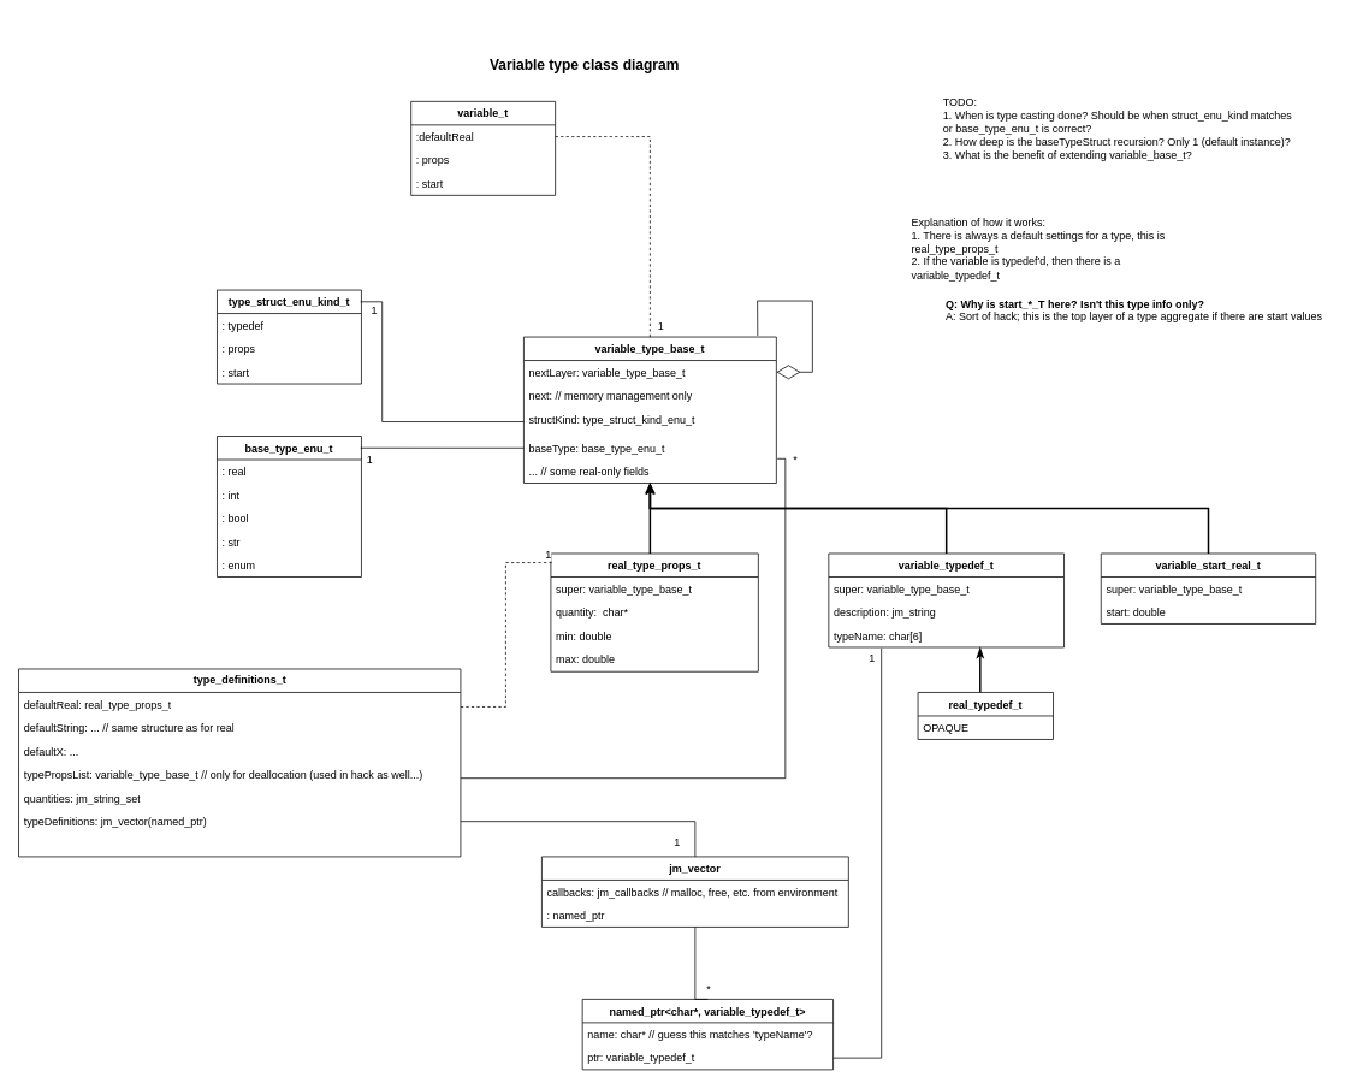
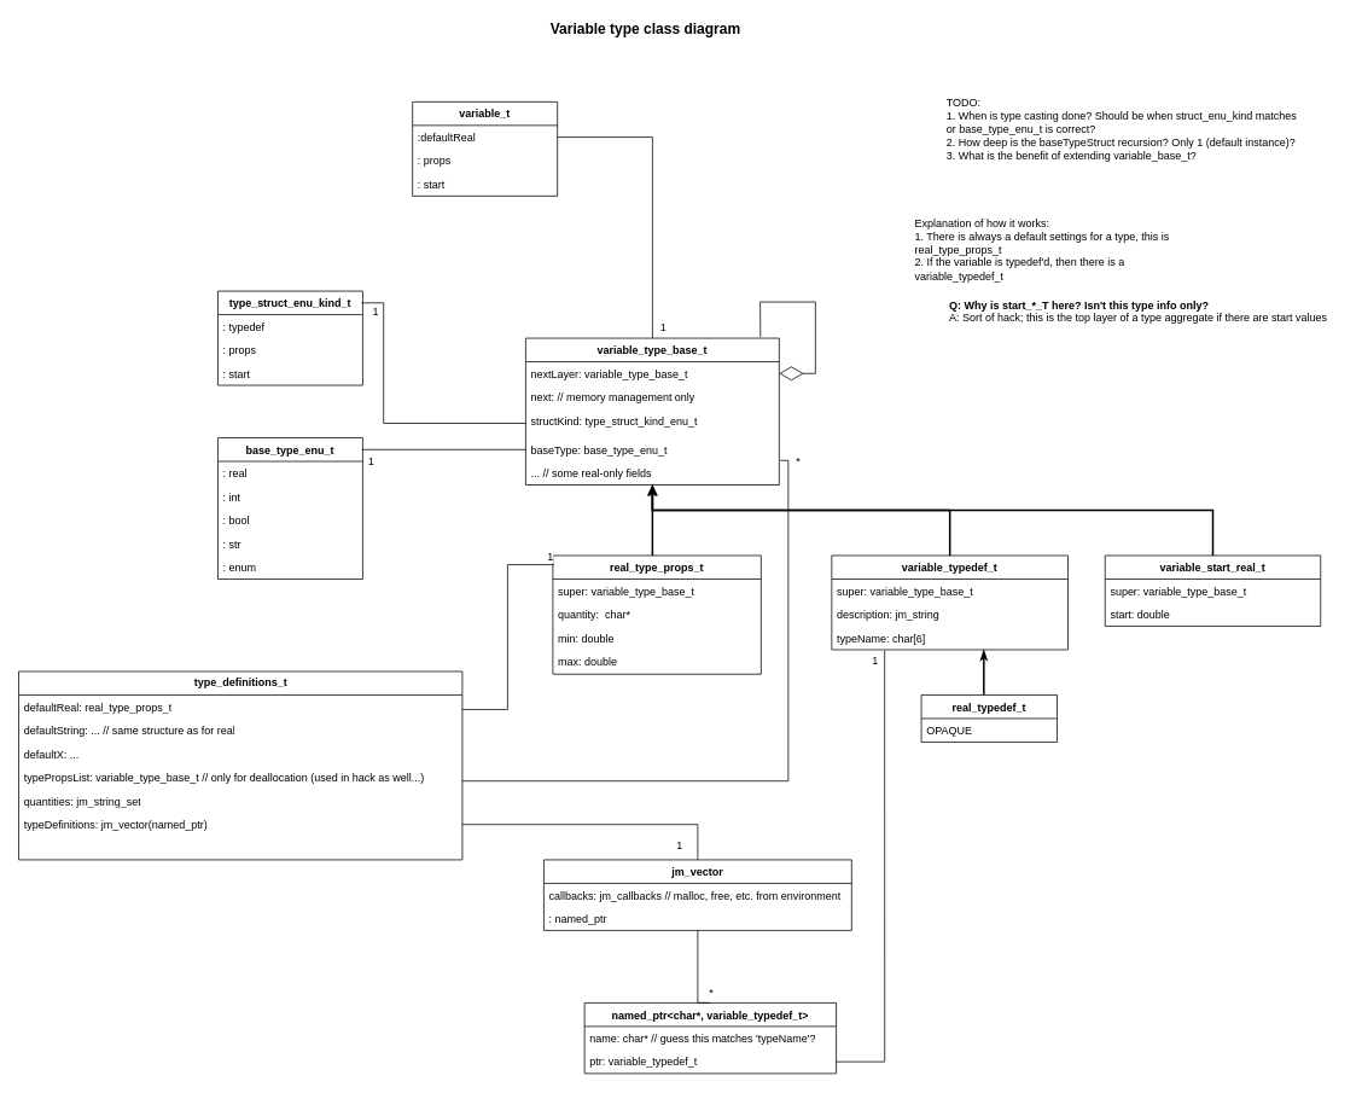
- <mxCell id="73" value="Variable type class diagram" style="text;html=1;align=center;verticalAlign=middle;resizable=0;points=[];autosize=1;fontStyle=1;fontSize=16;" parent="1" vertex="1"><mxGeometry x="537" y="60" width="220" height="23" as="geometry" /></mxCell>
+ <mxCell id="73" value="Variable type class diagram" style="text;html=1;align=center;verticalAlign=middle;resizable=0;points=[];autosize=1;fontStyle=1;fontSize=16;" parent="1" vertex="1"><mxGeometry x="602" y="20" width="220" height="23" as="geometry" /></mxCell>
- <mxCell id="70" style="edgeStyle=orthogonalEdgeStyle;rounded=0;orthogonalLoop=1;jettySize=auto;html=1;entryX=0.5;entryY=0;entryDx=0;entryDy=0;endArrow=none;endFill=0;dashed=1;" parent="1" source="67" target="17" edge="1"><mxGeometry relative="1" as="geometry" /></mxCell>
+ <mxCell id="70" style="edgeStyle=orthogonalEdgeStyle;rounded=0;orthogonalLoop=1;jettySize=auto;html=1;entryX=0.5;entryY=0;entryDx=0;entryDy=0;endArrow=none;endFill=0;" parent="1" source="67" target="17" edge="1"><mxGeometry relative="1" as="geometry" /></mxCell>
- <mxCell id="15" value="" style="endArrow=none;html=1;edgeStyle=orthogonalEdgeStyle;entryX=0.004;entryY=0.077;entryDx=0;entryDy=0;entryPerimeter=0;rounded=0;dashed=1;" parent="1" source="2" target="10" edge="1"><mxGeometry relative="1" as="geometry"><mxPoint x="370" y="803" as="sourcePoint" /><mxPoint x="530" y="803" as="targetPoint" /><Array as="points"><mxPoint x="560" y="783" /><mxPoint x="560" y="623" /></Array></mxGeometry></mxCell>
+ <mxCell id="15" value="" style="endArrow=none;html=1;edgeStyle=orthogonalEdgeStyle;entryX=0.004;entryY=0.077;entryDx=0;entryDy=0;entryPerimeter=0;rounded=0;" parent="1" source="2" target="10" edge="1"><mxGeometry relative="1" as="geometry"><mxPoint x="370" y="803" as="sourcePoint" /><mxPoint x="530" y="803" as="targetPoint" /><Array as="points"><mxPoint x="560" y="783" /><mxPoint x="560" y="623" /></Array></mxGeometry></mxCell>
